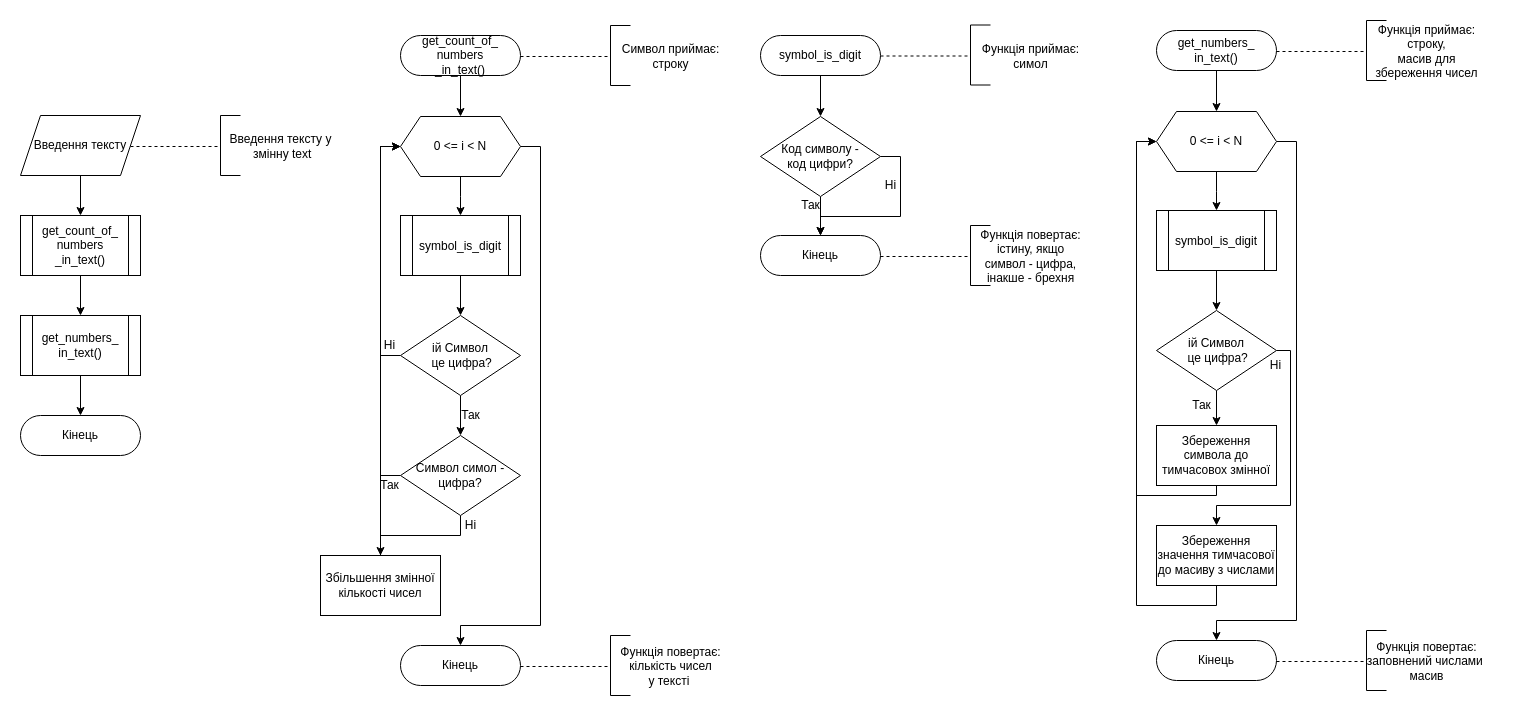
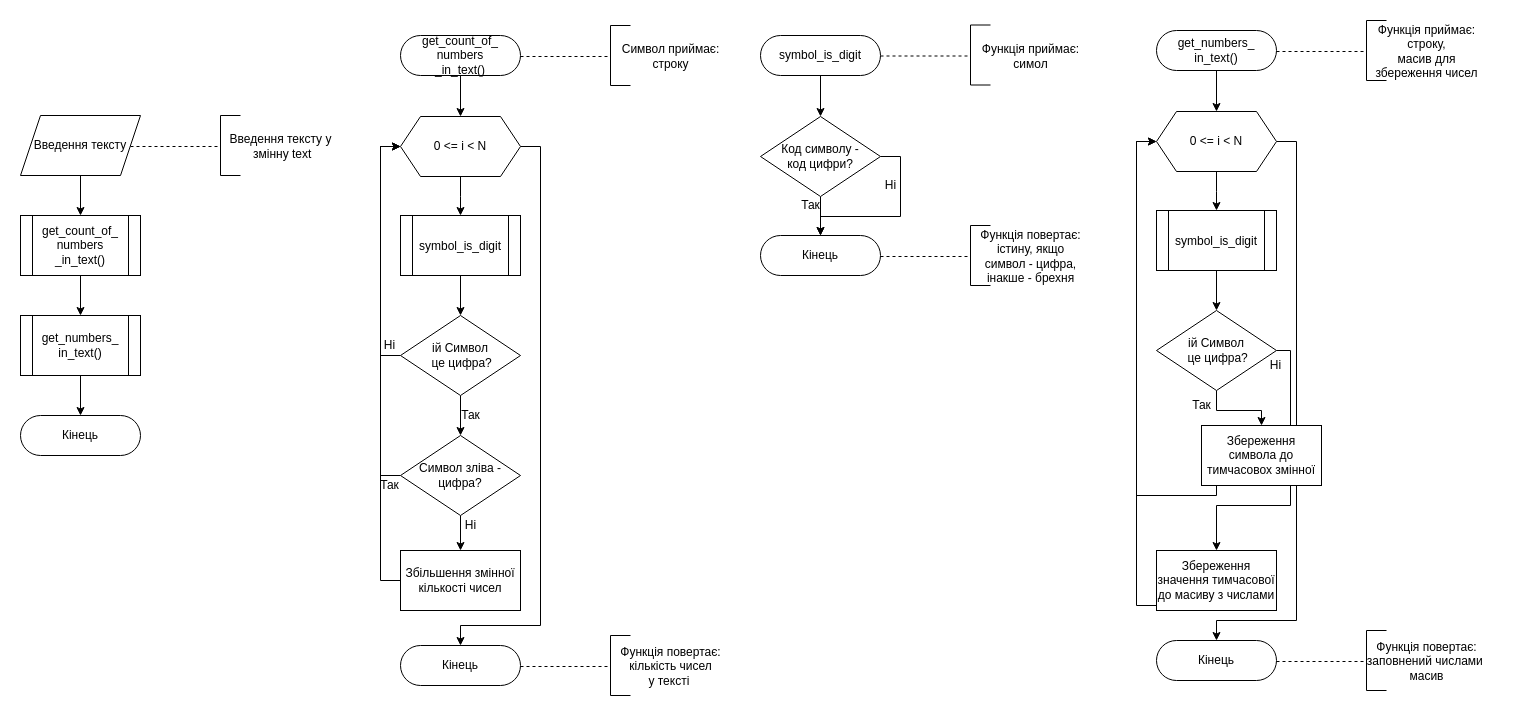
- <mxCell id="78" value="Збереження символа до тимчасовох змінної" style="rounded=0;whiteSpace=wrap;html=1;" vertex="1" parent="1"><mxGeometry x="1156" y="425" width="120" height="60" as="geometry" /></mxCell>
+ <mxCell id="78" value="Збереження символа до тимчасовох змінної" style="rounded=0;whiteSpace=wrap;html=1;" vertex="1" parent="1"><mxGeometry x="1201" y="425" width="120" height="60" as="geometry" /></mxCell>
- <mxCell id="31" value="Символ симол -&lt;br&gt;цифра?" style="rhombus;whiteSpace=wrap;html=1;" vertex="1" parent="1"><mxGeometry x="400" y="435" width="120" height="80" as="geometry" /></mxCell>
+ <mxCell id="31" value="Символ зліва -&lt;br&gt;цифра?" style="rhombus;whiteSpace=wrap;html=1;" vertex="1" parent="1"><mxGeometry x="400" y="435" width="120" height="80" as="geometry" /></mxCell>
- <mxCell id="87" value="Збереження значення тимчасової до масиву з числами" style="rounded=0;whiteSpace=wrap;html=1;" vertex="1" parent="1"><mxGeometry x="1156" y="525" width="120" height="60" as="geometry" /></mxCell>
+ <mxCell id="87" value="Збереження значення тимчасової до масиву з числами" style="rounded=0;whiteSpace=wrap;html=1;" vertex="1" parent="1"><mxGeometry x="1156" y="550" width="120" height="60" as="geometry" /></mxCell>
- <mxCell id="35" value="Збільшення змінної кількості чисел" style="rounded=0;whiteSpace=wrap;html=1;" vertex="1" parent="1"><mxGeometry x="320" y="555" width="120" height="60" as="geometry" /></mxCell>
+ <mxCell id="35" value="Збільшення змінної кількості чисел" style="rounded=0;whiteSpace=wrap;html=1;" vertex="1" parent="1"><mxGeometry x="400" y="550" width="120" height="60" as="geometry" /></mxCell>
